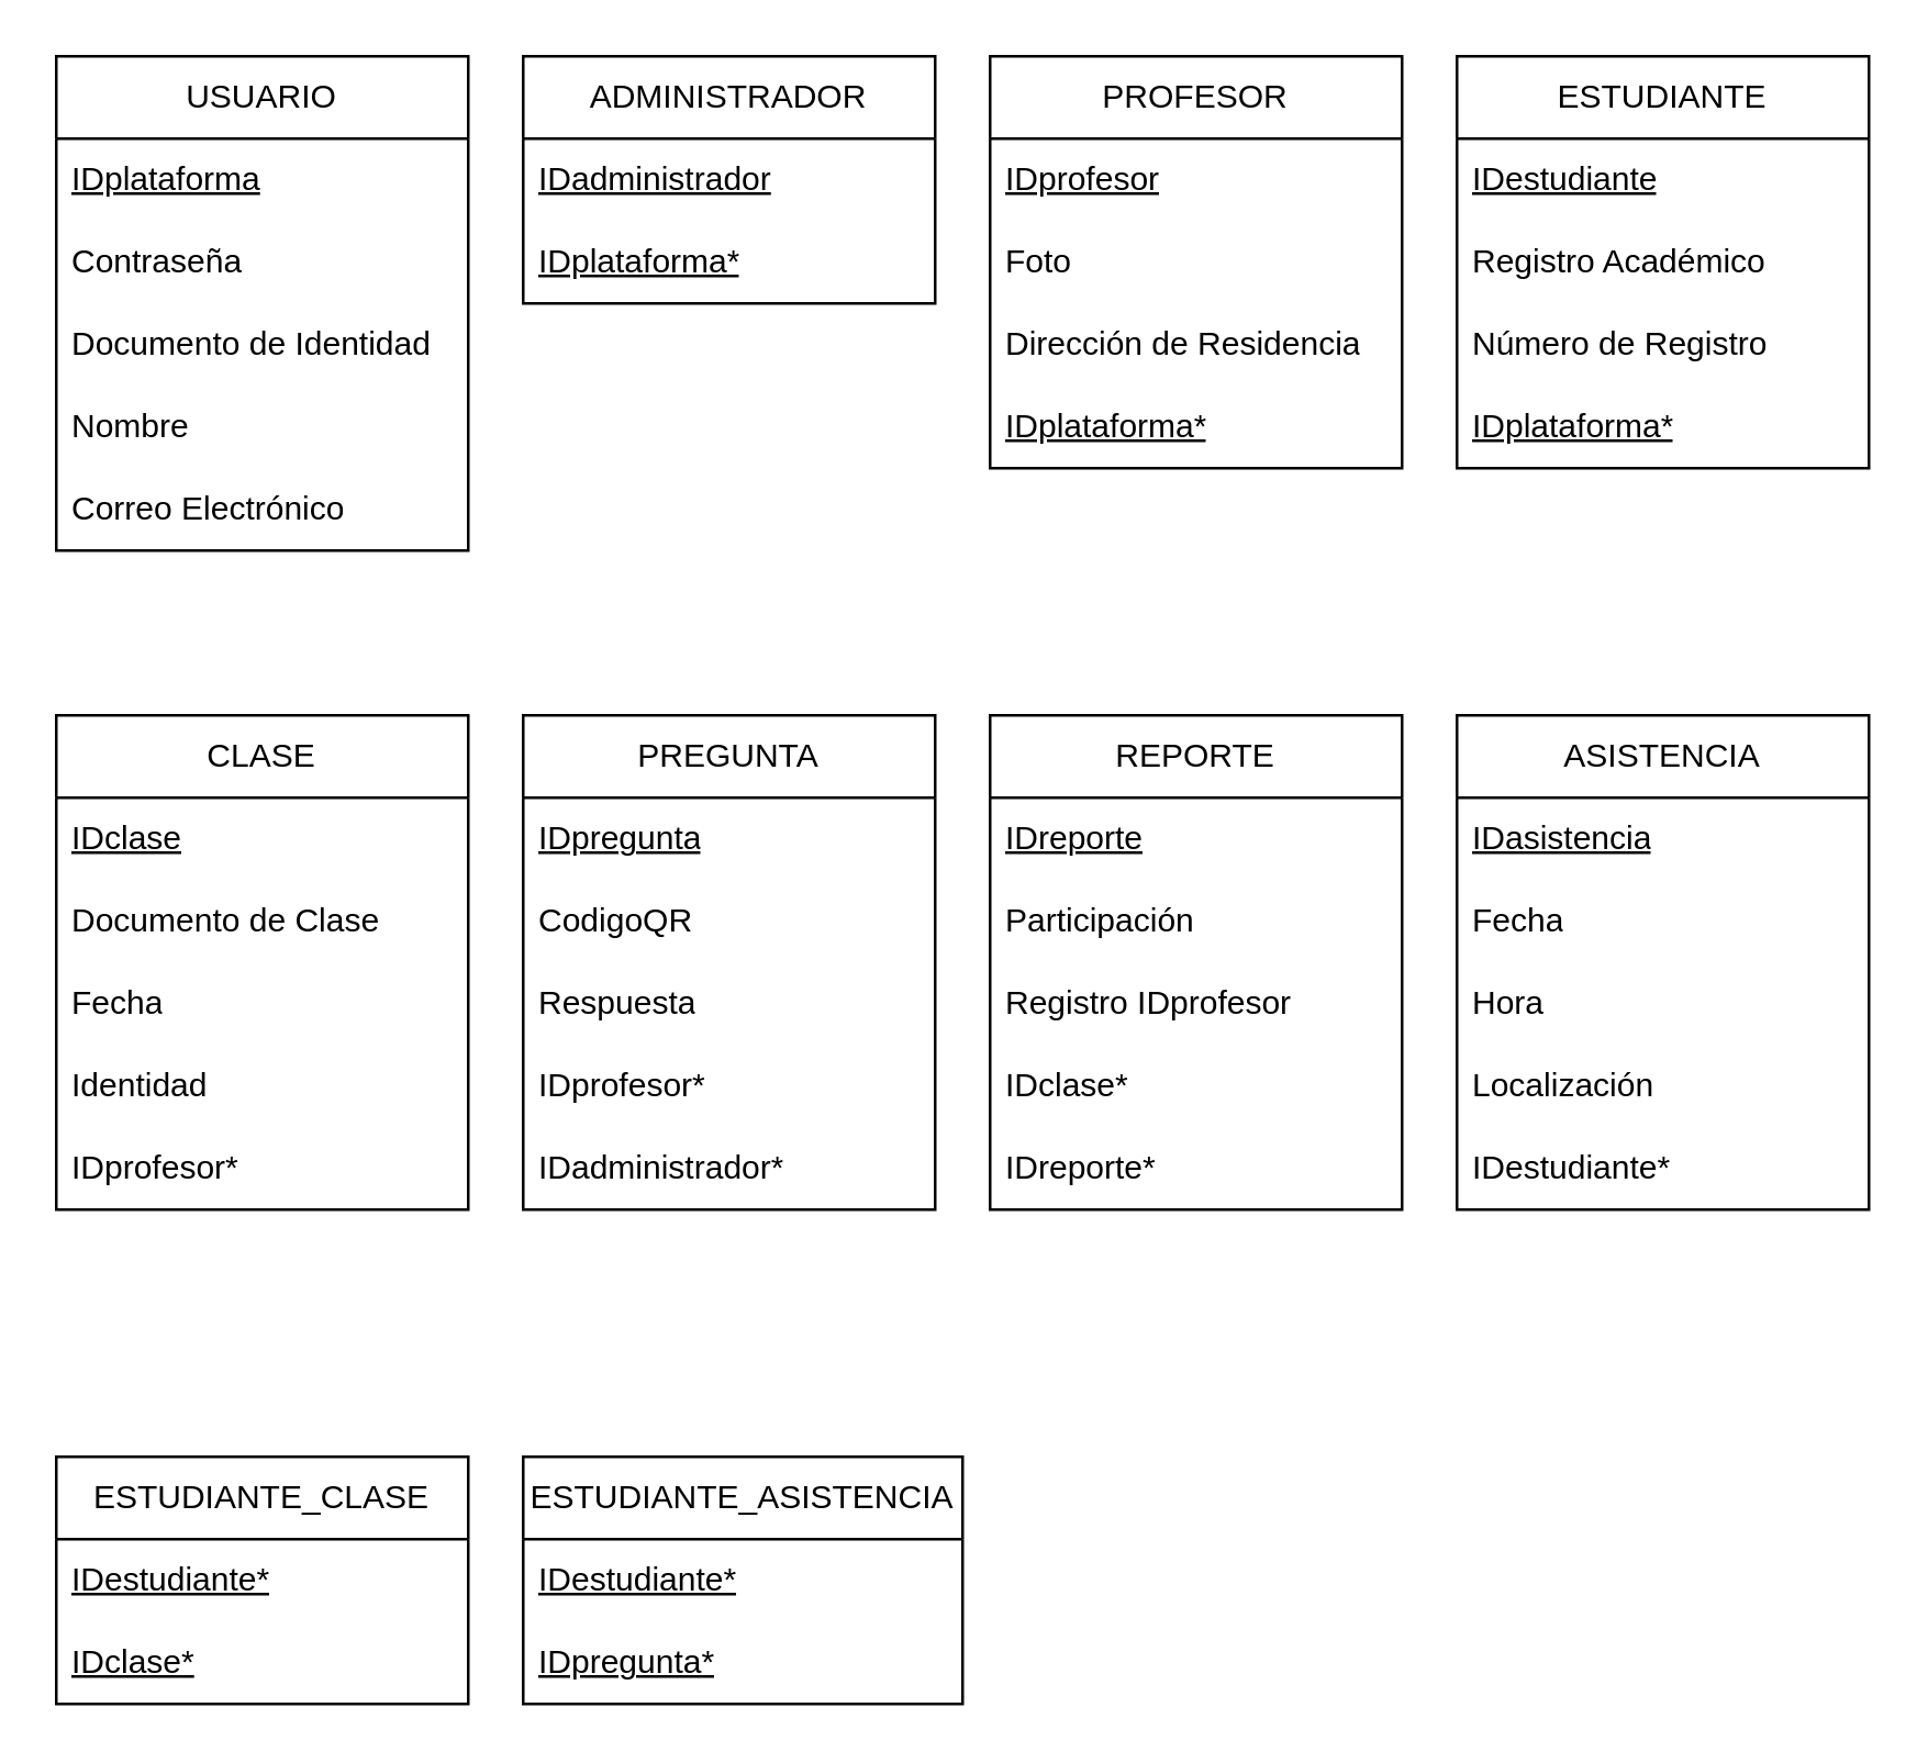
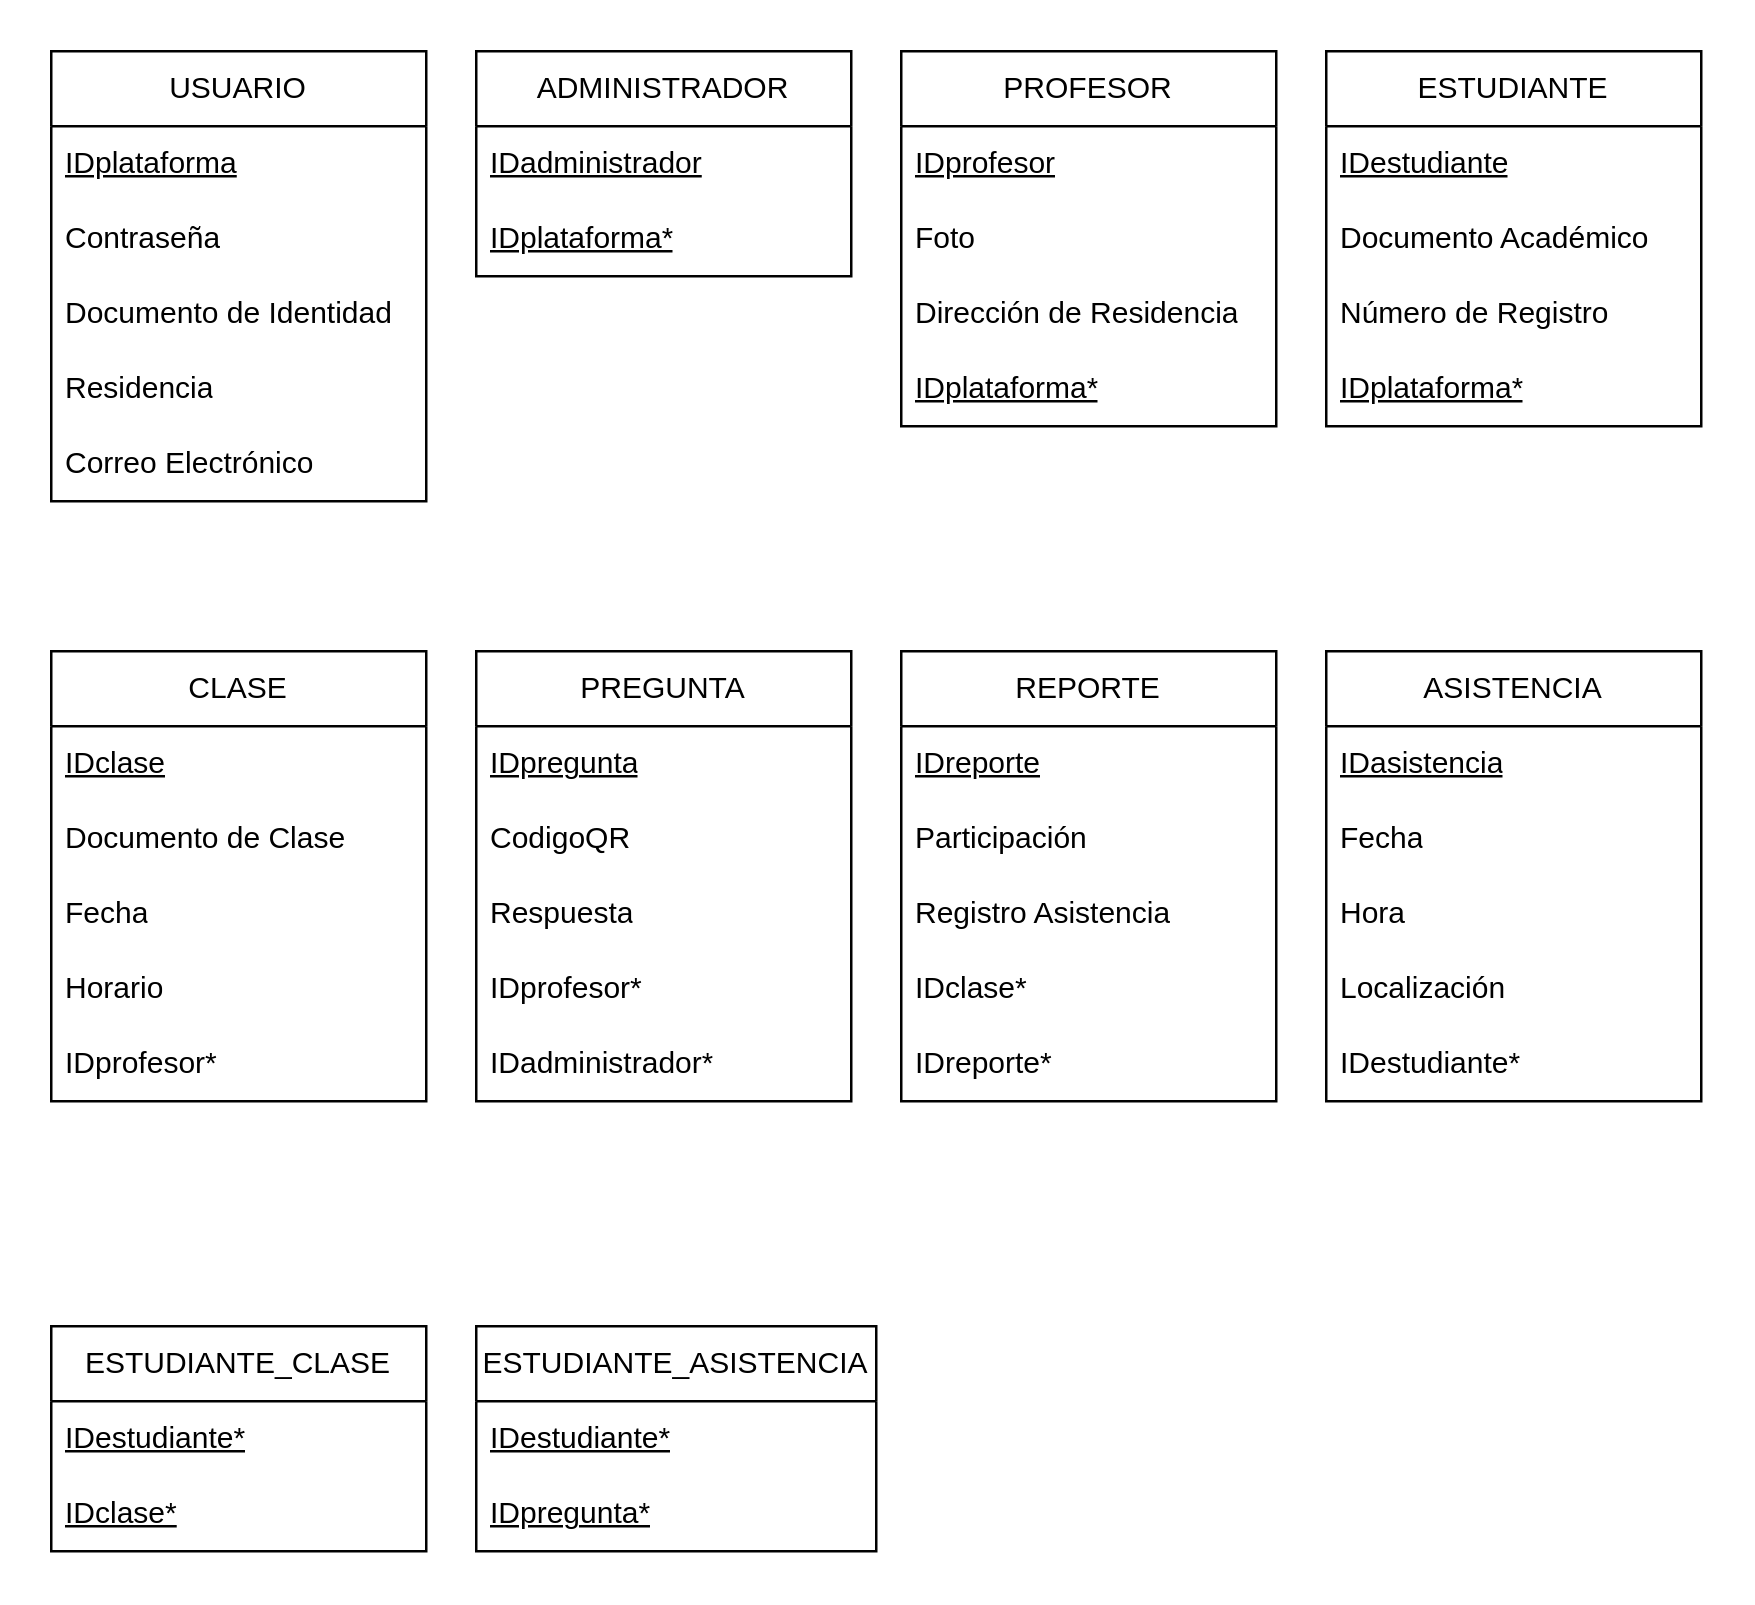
- <mxCell id="18" value="Registro Académico" style="text;strokeColor=none;fillColor=none;align=left;verticalAlign=middle;spacingLeft=4;spacingRight=4;overflow=hidden;points=[[0,0.5],[1,0.5]];portConstraint=eastwest;rotatable=0;whiteSpace=wrap;html=1;" vertex="1" parent="16"><mxGeometry y="60" width="150" height="30" as="geometry" /></mxCell>
+ <mxCell id="18" value="Documento Académico" style="text;strokeColor=none;fillColor=none;align=left;verticalAlign=middle;spacingLeft=4;spacingRight=4;overflow=hidden;points=[[0,0.5],[1,0.5]];portConstraint=eastwest;rotatable=0;whiteSpace=wrap;html=1;" vertex="1" parent="16"><mxGeometry y="60" width="150" height="30" as="geometry" /></mxCell>
- <mxCell id="6" value="Nombre" style="text;strokeColor=none;fillColor=none;align=left;verticalAlign=middle;spacingLeft=4;spacingRight=4;overflow=hidden;points=[[0,0.5],[1,0.5]];portConstraint=eastwest;rotatable=0;whiteSpace=wrap;html=1;" vertex="1" parent="2"><mxGeometry y="120" width="150" height="30" as="geometry" /></mxCell>
+ <mxCell id="6" value="Residencia" style="text;strokeColor=none;fillColor=none;align=left;verticalAlign=middle;spacingLeft=4;spacingRight=4;overflow=hidden;points=[[0,0.5],[1,0.5]];portConstraint=eastwest;rotatable=0;whiteSpace=wrap;html=1;" vertex="1" parent="2"><mxGeometry y="120" width="150" height="30" as="geometry" /></mxCell>
- <mxCell id="36" value="Registro IDprofesor" style="text;strokeColor=none;fillColor=none;align=left;verticalAlign=middle;spacingLeft=4;spacingRight=4;overflow=hidden;points=[[0,0.5],[1,0.5]];portConstraint=eastwest;rotatable=0;whiteSpace=wrap;html=1;" vertex="1" parent="33"><mxGeometry y="90" width="150" height="30" as="geometry" /></mxCell>
+ <mxCell id="36" value="Registro Asistencia" style="text;strokeColor=none;fillColor=none;align=left;verticalAlign=middle;spacingLeft=4;spacingRight=4;overflow=hidden;points=[[0,0.5],[1,0.5]];portConstraint=eastwest;rotatable=0;whiteSpace=wrap;html=1;" vertex="1" parent="33"><mxGeometry y="90" width="150" height="30" as="geometry" /></mxCell>
- <mxCell id="25" value="Identidad" style="text;strokeColor=none;fillColor=none;align=left;verticalAlign=middle;spacingLeft=4;spacingRight=4;overflow=hidden;points=[[0,0.5],[1,0.5]];portConstraint=eastwest;rotatable=0;whiteSpace=wrap;html=1;" vertex="1" parent="21"><mxGeometry y="120" width="150" height="30" as="geometry" /></mxCell>
+ <mxCell id="25" value="Horario" style="text;strokeColor=none;fillColor=none;align=left;verticalAlign=middle;spacingLeft=4;spacingRight=4;overflow=hidden;points=[[0,0.5],[1,0.5]];portConstraint=eastwest;rotatable=0;whiteSpace=wrap;html=1;" vertex="1" parent="21"><mxGeometry y="120" width="150" height="30" as="geometry" /></mxCell>
